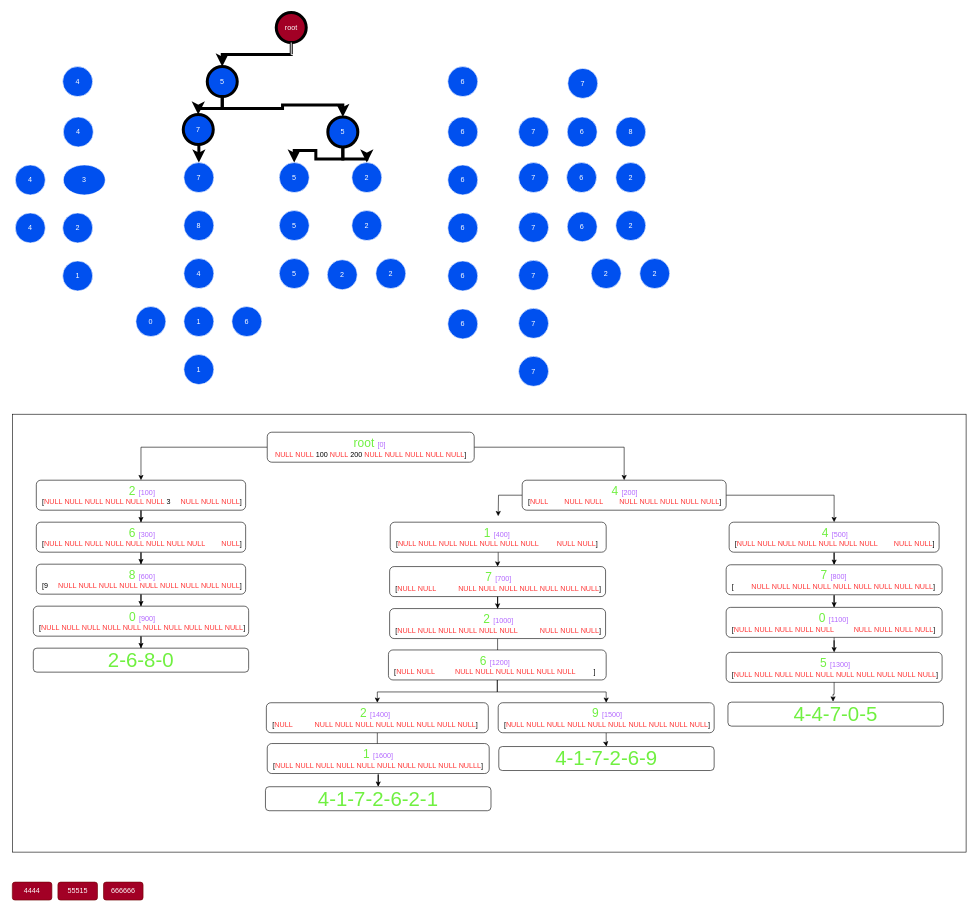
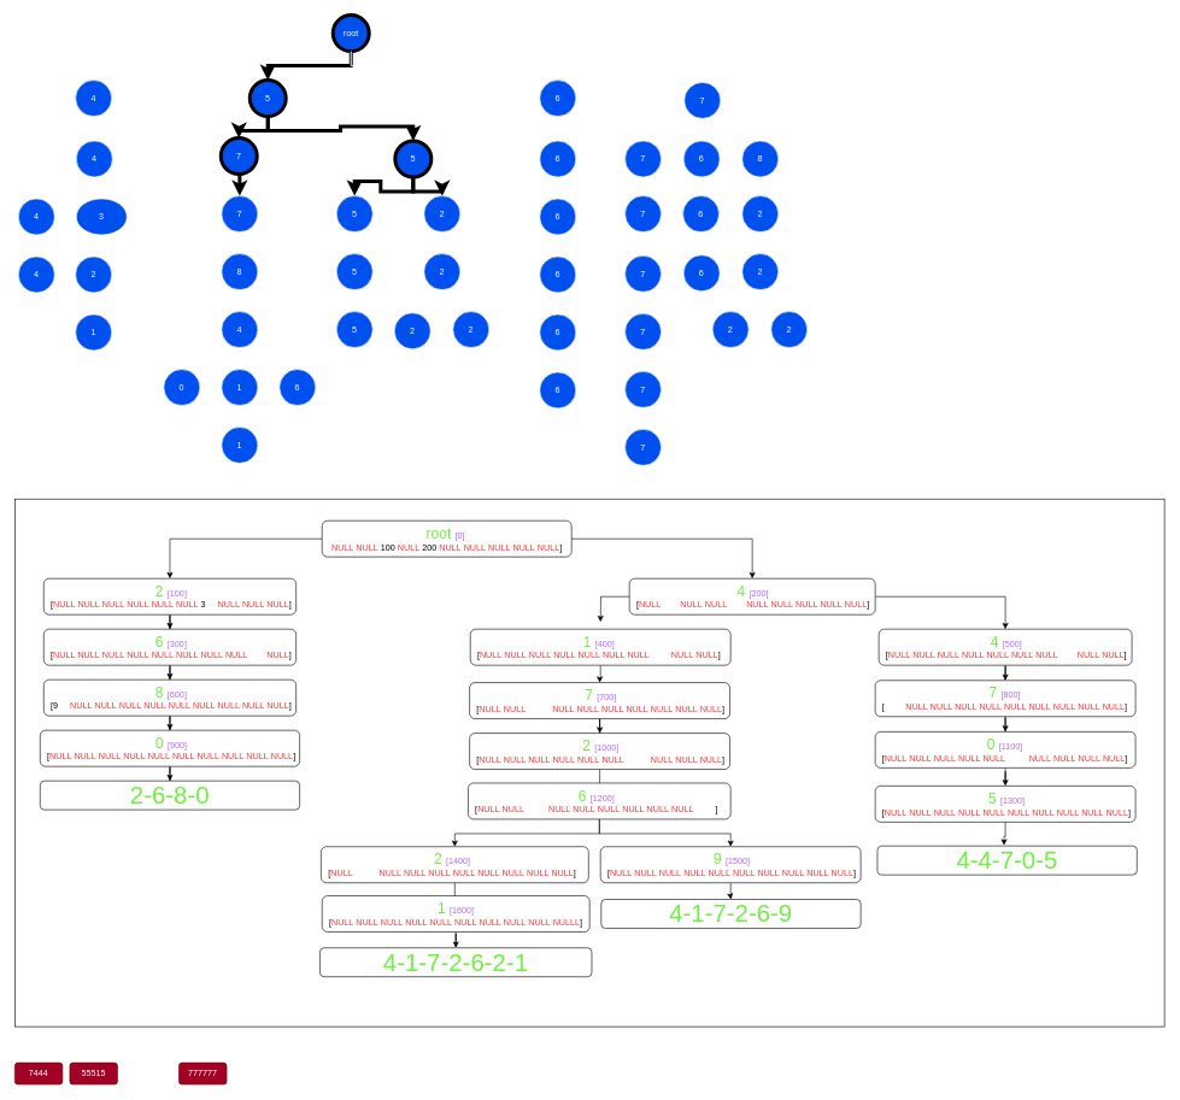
- <mxCell id="52" value="root" style="ellipse;whiteSpace=wrap;html=1;fillColor=#a20025;fontColor=#ffffff;strokeColor=#000000;strokeWidth=5;" parent="49" vertex="1"><mxGeometry x="435" width="50" height="50" as="geometry" /></mxCell>
+ <mxCell id="52" value="root" style="ellipse;whiteSpace=wrap;html=1;fillColor=#0050ef;fontColor=#ffffff;strokeColor=#000000;strokeWidth=5;" parent="49" vertex="1"><mxGeometry x="435" width="50" height="50" as="geometry" /></mxCell>
- <mxCell id="45" value="4444" style="rounded=1;whiteSpace=wrap;html=1;fillColor=#a20025;fontColor=#ffffff;strokeColor=#6F0000;" parent="44" vertex="1"><mxGeometry width="66" height="30" as="geometry" /></mxCell>
+ <mxCell id="45" value="7444" style="rounded=1;whiteSpace=wrap;html=1;fillColor=#a20025;fontColor=#ffffff;strokeColor=#6F0000;" parent="44" vertex="1"><mxGeometry width="66" height="30" as="geometry" /></mxCell>
- <mxCell id="47" value="666666" style="rounded=1;whiteSpace=wrap;html=1;fillColor=#a20025;fontColor=#ffffff;strokeColor=#6F0000;" parent="44" vertex="1"><mxGeometry x="152" width="66" height="30" as="geometry" /></mxCell>
+ <mxCell id="48" value="777777" style="rounded=1;whiteSpace=wrap;html=1;fillColor=#a20025;fontColor=#ffffff;strokeColor=#6F0000;" parent="44" vertex="1"><mxGeometry x="227" width="66" height="30" as="geometry" /></mxCell>
